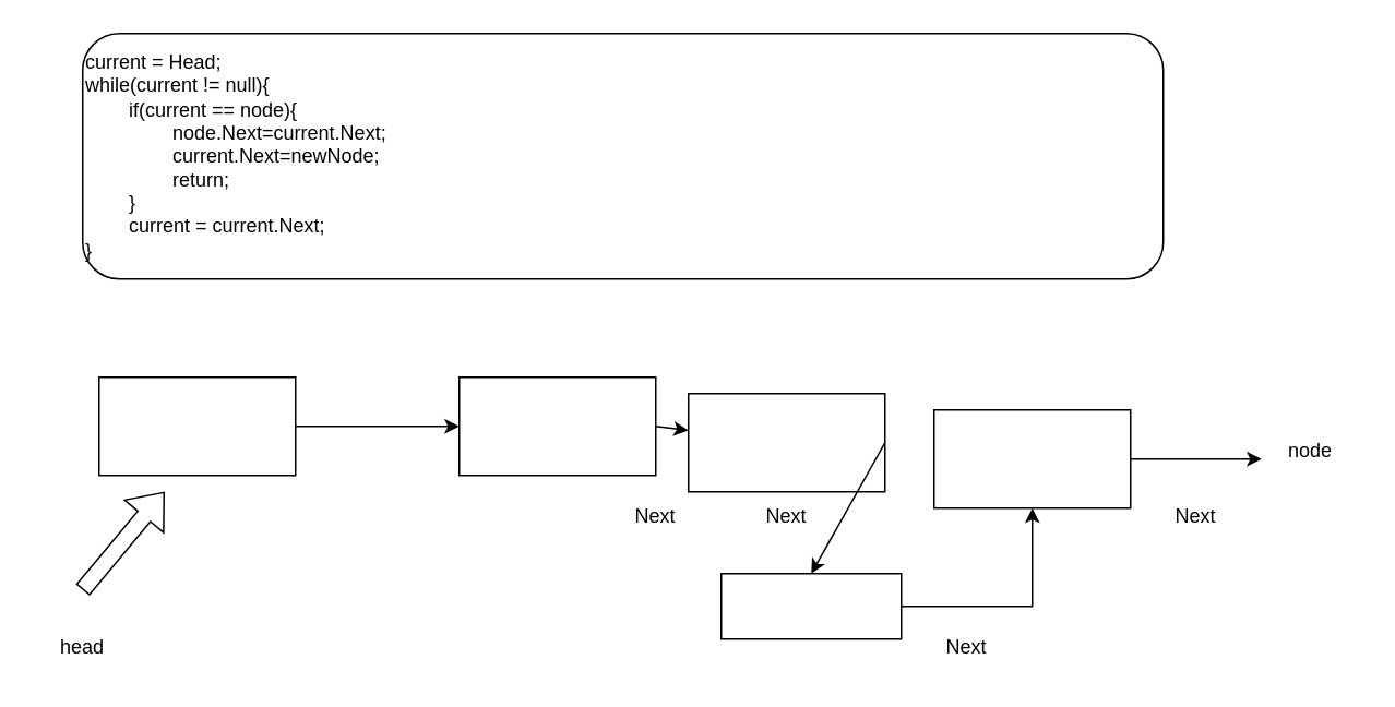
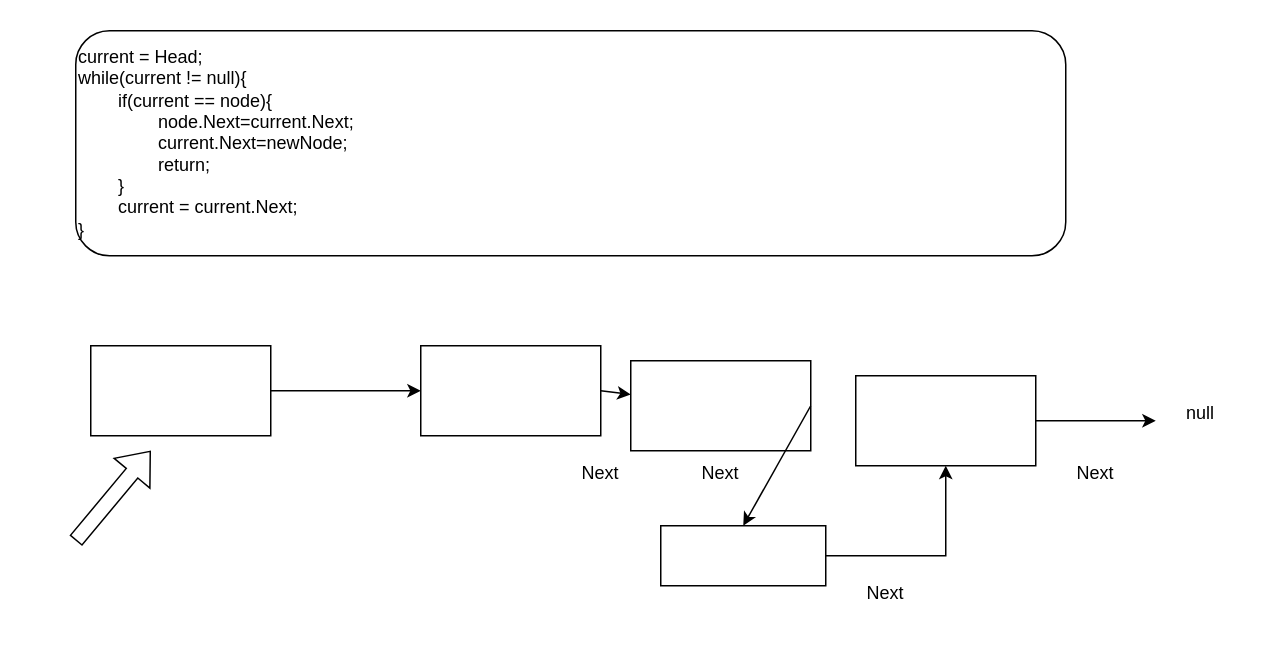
- <mxCell id="15" value="node" style="text;html=1;align=center;verticalAlign=middle;whiteSpace=wrap;rounded=0;" parent="1" vertex="1"><mxGeometry x="770" y="260" width="60" height="30" as="geometry" /></mxCell>
+ <mxCell id="15" value="null" style="text;html=1;align=center;verticalAlign=middle;whiteSpace=wrap;rounded=0;" parent="1" vertex="1"><mxGeometry x="770" y="260" width="60" height="30" as="geometry" /></mxCell>
- <mxCell id="11" value="head" style="text;html=1;align=center;verticalAlign=middle;whiteSpace=wrap;rounded=0;" parent="1" vertex="1"><mxGeometry x="20" y="380" width="60" height="30" as="geometry" /></mxCell>
